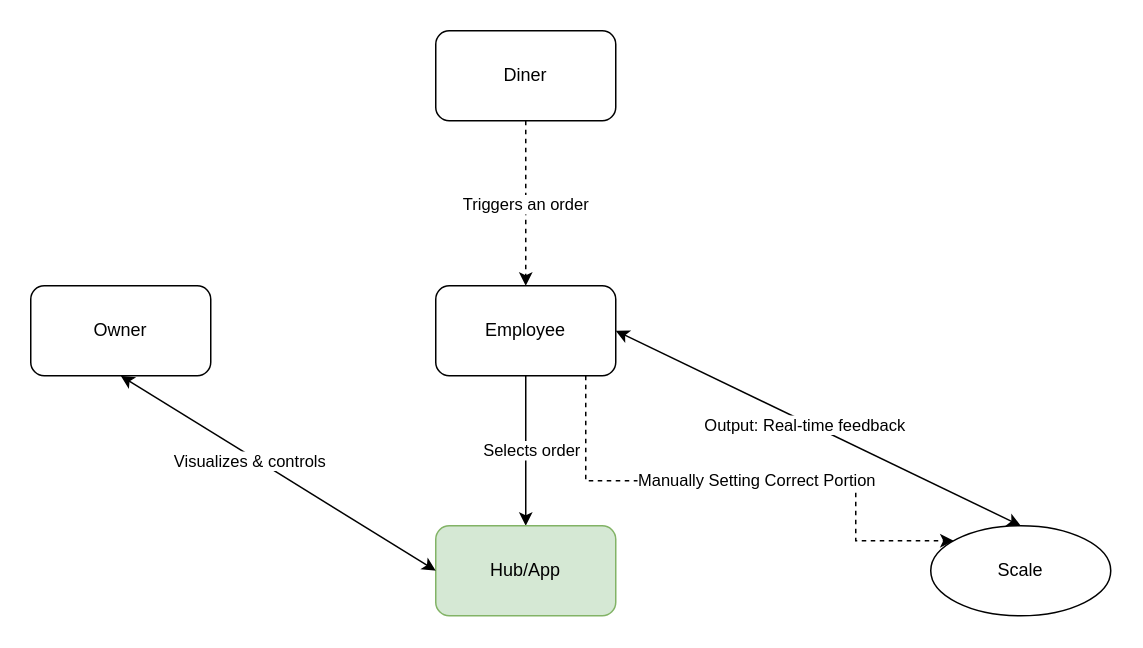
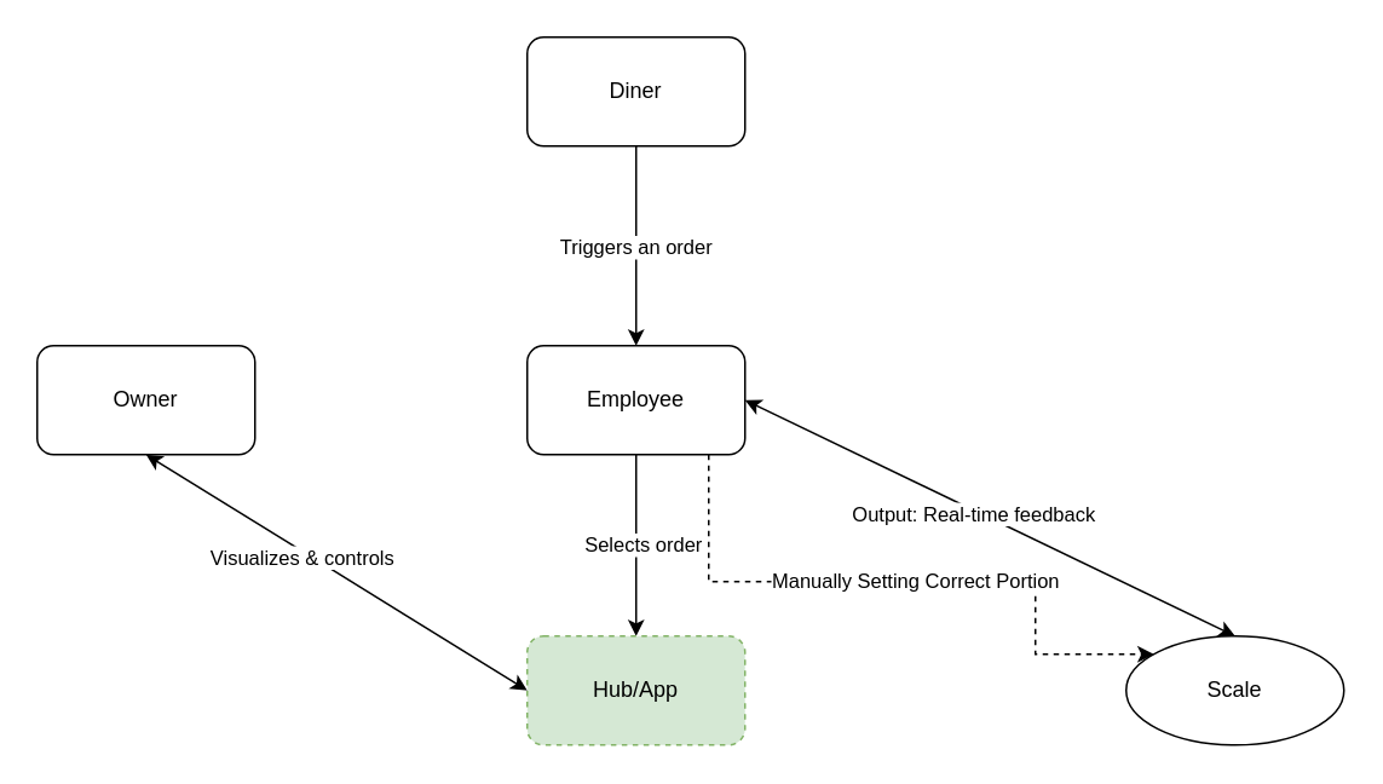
- <mxCell id="2" style="edgeStyle=orthogonalEdgeStyle;rounded=0;orthogonalLoop=1;jettySize=auto;html=1;entryX=0.5;entryY=0;entryDx=0;entryDy=0;dashed=1;" parent="1" source="4" target="9" edge="1"><mxGeometry relative="1" as="geometry"><mxPoint x="350" y="180" as="targetPoint" /></mxGeometry></mxCell>
+ <mxCell id="2" style="edgeStyle=orthogonalEdgeStyle;rounded=0;orthogonalLoop=1;jettySize=auto;html=1;entryX=0.5;entryY=0;entryDx=0;entryDy=0;" parent="1" source="4" target="9" edge="1"><mxGeometry relative="1" as="geometry"><mxPoint x="350" y="180" as="targetPoint" /></mxGeometry></mxCell>
- <mxCell id="10" value="&lt;div&gt;Hub/App&lt;/div&gt;" style="rounded=1;whiteSpace=wrap;html=1;fillColor=#d5e8d4;strokeColor=#82b366;" parent="1" vertex="1"><mxGeometry x="290" y="350" width="120" height="60" as="geometry" /></mxCell>
+ <mxCell id="10" value="&lt;div&gt;Hub/App&lt;/div&gt;" style="rounded=1;whiteSpace=wrap;html=1;fillColor=#d5e8d4;strokeColor=#82b366;dashed=1;" parent="1" vertex="1"><mxGeometry x="290" y="350" width="120" height="60" as="geometry" /></mxCell>
